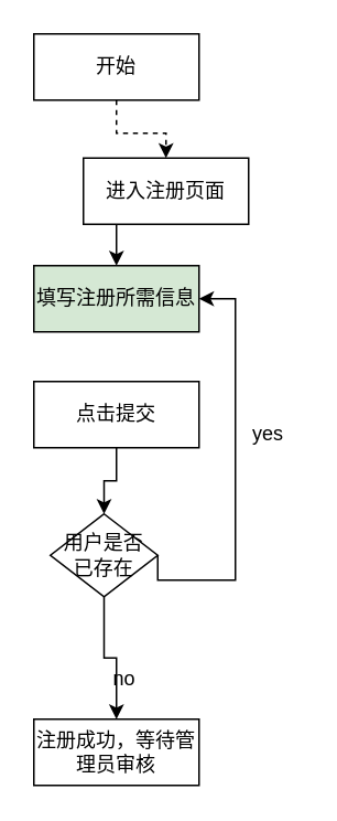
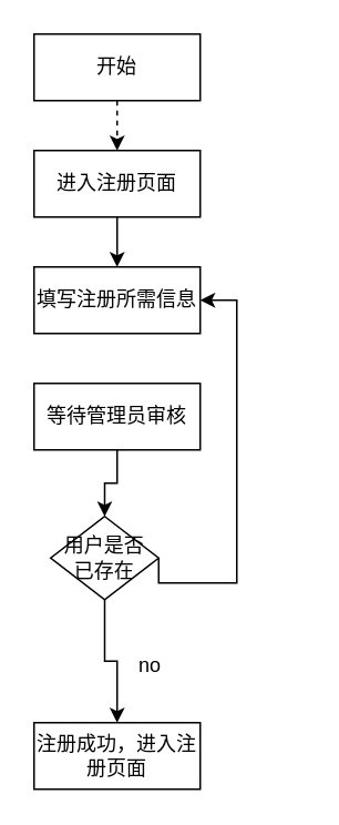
- <mxCell id="6" value="进入注册页面" style="rounded=0;whiteSpace=wrap;html=1;" vertex="1" parent="1"><mxGeometry x="50" y="95" width="100" height="40" as="geometry" /></mxCell>
+ <mxCell id="6" value="进入注册页面" style="rounded=0;whiteSpace=wrap;html=1;" vertex="1" parent="1"><mxGeometry x="20" y="90" width="100" height="40" as="geometry" /></mxCell>
- <mxCell id="7" value="填写注册所需信息" style="rounded=0;whiteSpace=wrap;html=1;fillColor=#d5e8d4;" vertex="1" parent="1"><mxGeometry x="20" y="160" width="100" height="40" as="geometry" /></mxCell>
+ <mxCell id="7" value="填写注册所需信息" style="rounded=0;whiteSpace=wrap;html=1;" vertex="1" parent="1"><mxGeometry x="20" y="160" width="100" height="40" as="geometry" /></mxCell>
- <mxCell id="9" value="点击提交" style="rounded=0;whiteSpace=wrap;html=1;" vertex="1" parent="1"><mxGeometry x="20" y="230" width="100" height="40" as="geometry" /></mxCell>
+ <mxCell id="9" value="等待管理员审核" style="rounded=0;whiteSpace=wrap;html=1;" vertex="1" parent="1"><mxGeometry x="20" y="230" width="100" height="40" as="geometry" /></mxCell>
- <mxCell id="14" value="yes" style="text;html=1;strokeColor=none;fillColor=none;align=center;verticalAlign=middle;whiteSpace=wrap;rounded=0;" vertex="1" parent="1"><mxGeometry x="142" y="252" width="40" height="20" as="geometry" /></mxCell>
- <mxCell id="13" value="no" style="text;html=1;strokeColor=none;fillColor=none;align=center;verticalAlign=middle;whiteSpace=wrap;rounded=0;" vertex="1" parent="1"><mxGeometry x="55" y="400" width="40" height="20" as="geometry" /></mxCell>
+ <mxCell id="13" value="no" style="text;html=1;strokeColor=none;fillColor=none;align=center;verticalAlign=middle;whiteSpace=wrap;rounded=0;" vertex="1" parent="1"><mxGeometry x="70" y="390" width="40" height="20" as="geometry" /></mxCell>
- <mxCell id="4" value="注册成功，等待管理员审核" style="rounded=0;whiteSpace=wrap;html=1;" vertex="1" parent="1"><mxGeometry x="20" y="434" width="100" height="40" as="geometry" /></mxCell>
+ <mxCell id="4" value="注册成功，进入注册页面" style="rounded=0;whiteSpace=wrap;html=1;" vertex="1" parent="1"><mxGeometry x="20" y="434" width="100" height="40" as="geometry" /></mxCell>
